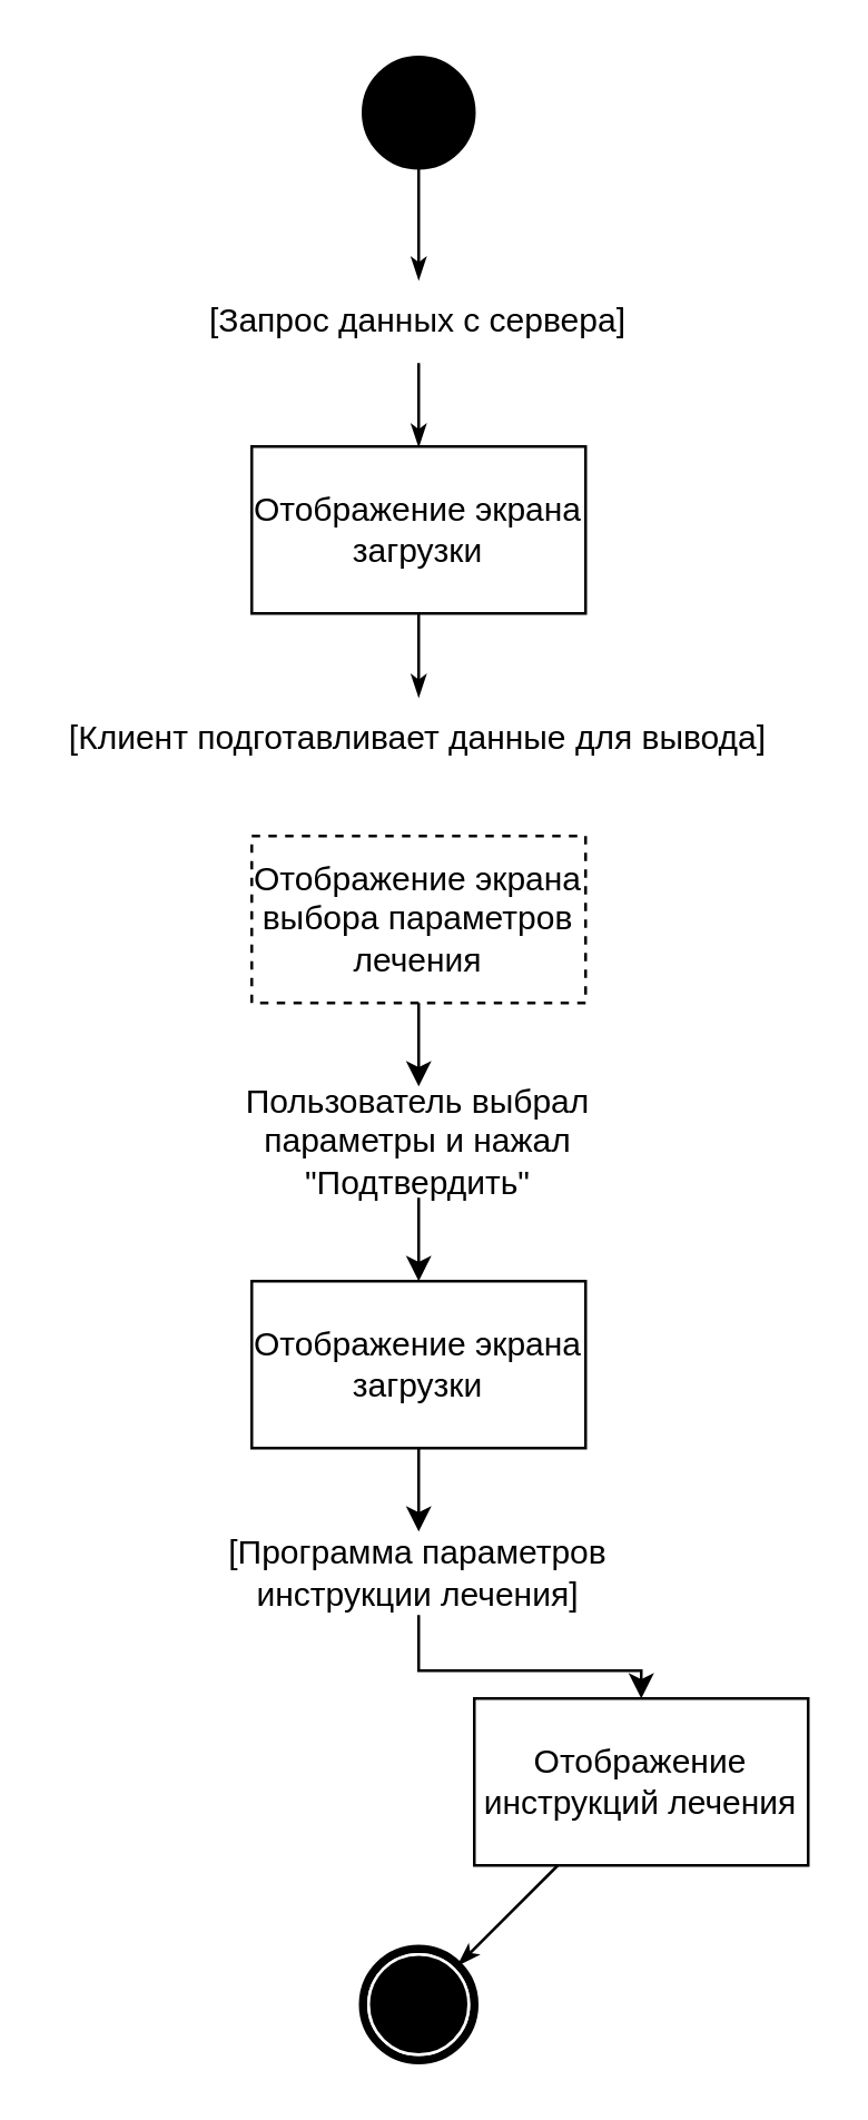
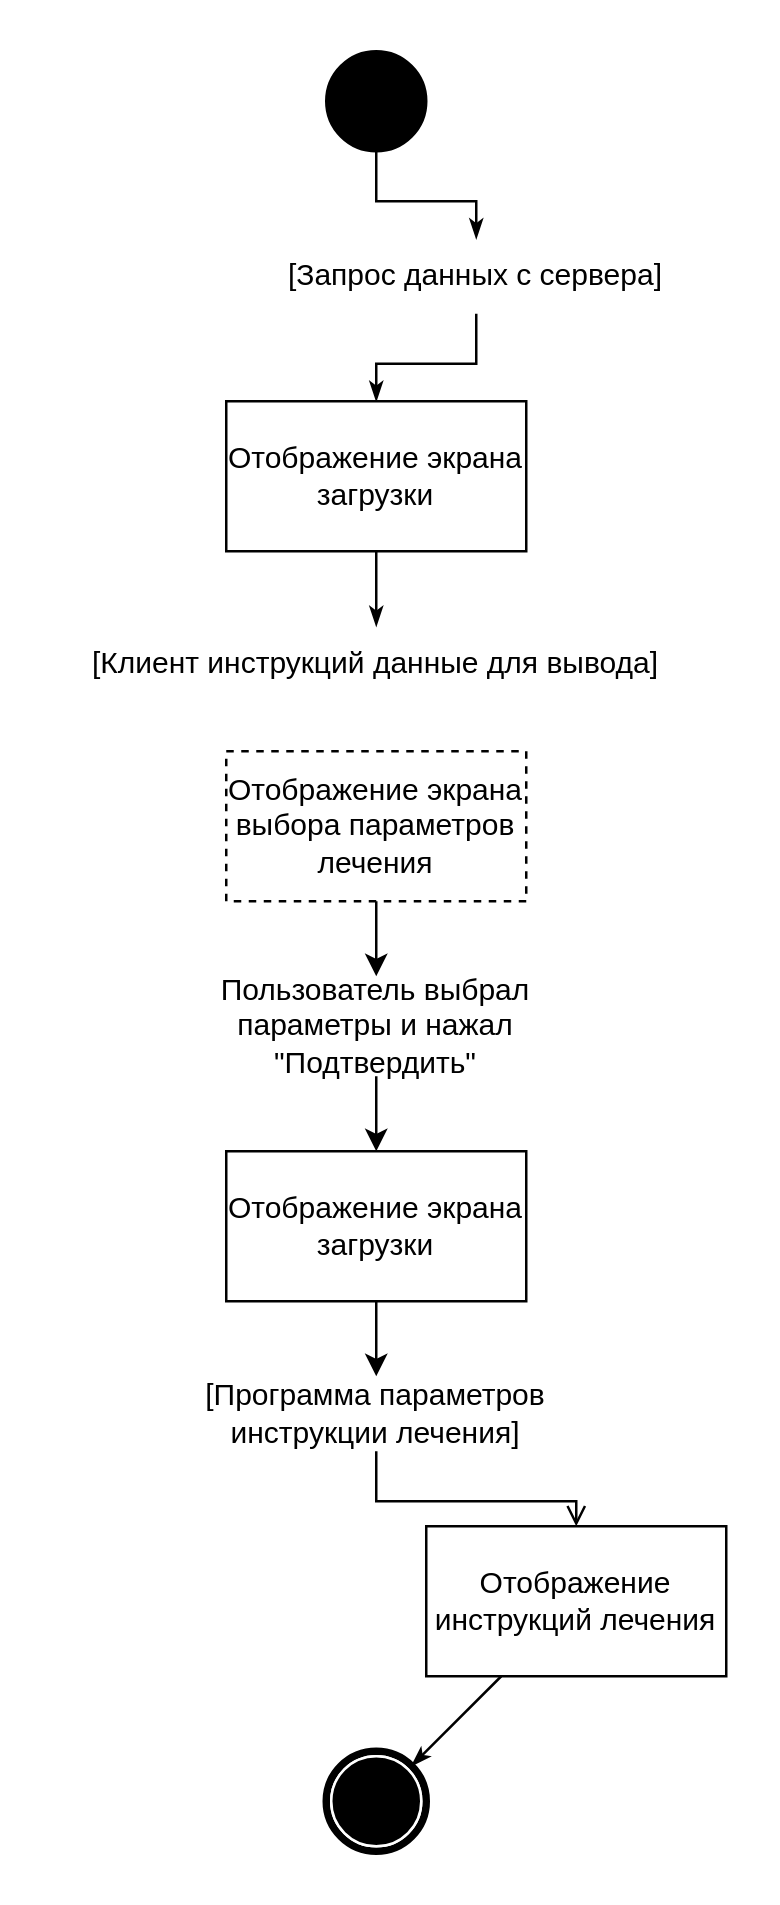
- <mxCell id="15" value="[Запрос данных с сервера]" style="text;html=1;align=center;verticalAlign=middle;whiteSpace=wrap;rounded=0;" vertex="1" parent="1"><mxGeometry x="65" y="100" width="170" height="30" as="geometry" /></mxCell>
+ <mxCell id="15" value="[Запрос данных с сервера]" style="text;html=1;align=center;verticalAlign=middle;whiteSpace=wrap;rounded=0;" vertex="1" parent="1"><mxGeometry x="105" y="95" width="170" height="30" as="geometry" /></mxCell>
- <mxCell id="13" value="[Клиент подготавливает данные для вывода]" style="text;html=1;align=center;verticalAlign=middle;whiteSpace=wrap;rounded=0;" vertex="1" parent="1"><mxGeometry x="20" y="250" width="260" height="30" as="geometry" /></mxCell>
+ <mxCell id="13" value="[Клиент инструкций данные для вывода]" style="text;html=1;align=center;verticalAlign=middle;whiteSpace=wrap;rounded=0;" vertex="1" parent="1"><mxGeometry x="20" y="250" width="260" height="30" as="geometry" /></mxCell>
- <mxCell id="7" style="edgeStyle=orthogonalEdgeStyle;rounded=0;orthogonalLoop=1;jettySize=auto;html=1;" edge="1" parent="1" source="19" target="9"><mxGeometry relative="1" as="geometry" /></mxCell>
+ <mxCell id="7" style="edgeStyle=orthogonalEdgeStyle;rounded=0;orthogonalLoop=1;jettySize=auto;html=1;endArrow=open;" edge="1" parent="1" source="19" target="9"><mxGeometry relative="1" as="geometry" /></mxCell>
